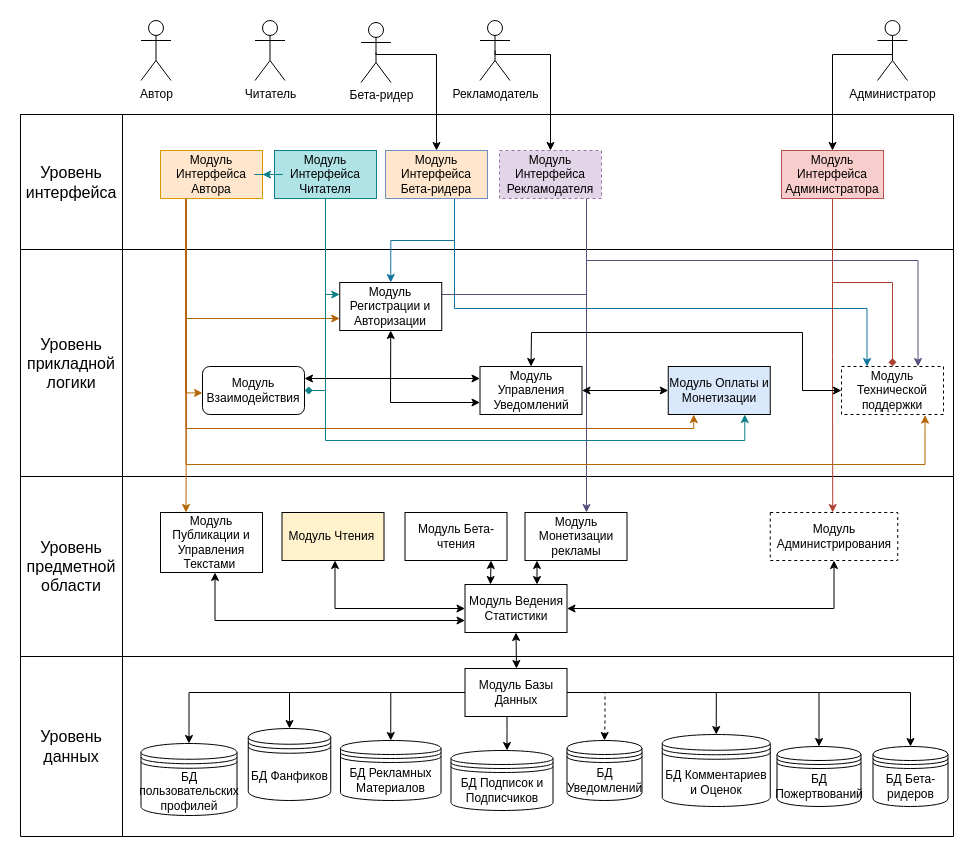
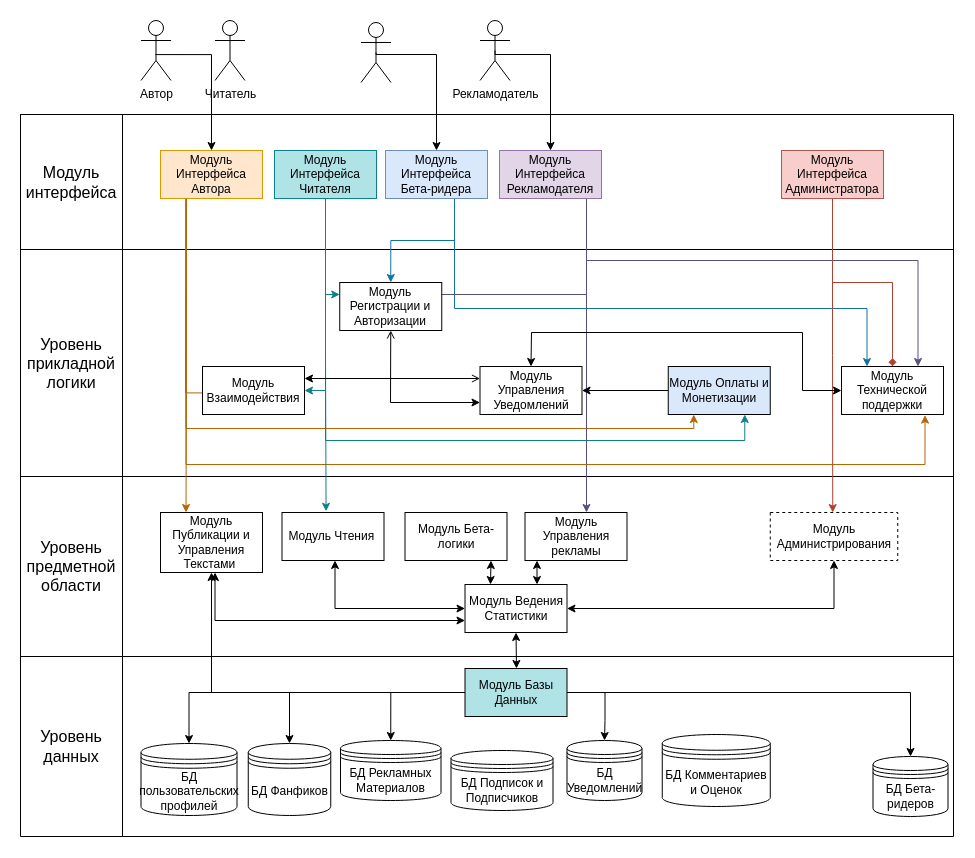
- <mxCell id="17" value="Читатель" style="shape=umlActor;verticalLabelPosition=bottom;verticalAlign=top;html=1;outlineConnect=0;" vertex="1" parent="1"><mxGeometry x="254.5" width="30" height="60" as="geometry" y="20" /></mxCell>
+ <mxCell id="17" value="Читатель" style="shape=umlActor;verticalLabelPosition=bottom;verticalAlign=top;html=1;outlineConnect=0;" vertex="1" parent="1"><mxGeometry x="214.5" y="20" width="30" height="60" as="geometry" /></mxCell>
- <mxCell id="23" value="Администратор" style="shape=umlActor;verticalLabelPosition=bottom;verticalAlign=top;html=1;outlineConnect=0;" vertex="1" parent="1"><mxGeometry x="877" width="30" height="60" as="geometry" y="20" /></mxCell>
- <mxCell id="22" style="edgeStyle=orthogonalEdgeStyle;rounded=0;orthogonalLoop=1;jettySize=auto;html=1;entryX=0.5;entryY=0;entryDx=0;entryDy=0;exitX=0.5;exitY=0.5;exitDx=0;exitDy=0;exitPerimeter=0;" edge="1" parent="1" source="23" target="43"><mxGeometry relative="1" as="geometry"><Array as="points"><mxPoint x="892" y="54" /><mxPoint x="832" y="54" /></Array></mxGeometry></mxCell>
+ <mxCell id="15" value="" style="edgeStyle=orthogonalEdgeStyle;rounded=0;orthogonalLoop=1;jettySize=auto;html=1;entryX=0.5;entryY=0;entryDx=0;entryDy=0;exitX=0.478;exitY=0.568;exitDx=0;exitDy=0;exitPerimeter=0;" edge="1" parent="1" source="16" target="29"><mxGeometry relative="1" as="geometry"><Array as="points"><mxPoint x="211" y="54" /></Array></mxGeometry></mxCell>
- <mxCell id="24" value="Бета-ридер" style="text;html=1;align=center;verticalAlign=middle;resizable=0;points=[];autosize=1;strokeColor=none;fillColor=none;" vertex="1" parent="1"><mxGeometry x="332.5" y="83" width="96" height="24" as="geometry" /></mxCell>
- <mxCell id="79" style="edgeStyle=orthogonalEdgeStyle;rounded=0;orthogonalLoop=1;jettySize=auto;html=1;fillColor=#b0e3e6;strokeColor=#0e8088;" edge="1" parent="1" source="33" target="29"><mxGeometry relative="1" as="geometry" /></mxCell>
+ <mxCell id="79" style="edgeStyle=orthogonalEdgeStyle;rounded=0;orthogonalLoop=1;jettySize=auto;html=1;entryX=0.432;entryY=-0.025;entryDx=0;entryDy=0;entryPerimeter=0;fillColor=#b0e3e6;strokeColor=#0e8088;" edge="1" parent="1" source="33" target="45"><mxGeometry relative="1" as="geometry" /></mxCell>
- <mxCell id="36" value="Модуль Интерфейса Бета-ридера" style="rounded=0;whiteSpace=wrap;html=1;fillColor=#ffe6cc;strokeColor=#6c8ebf;" vertex="1" parent="1"><mxGeometry x="385" y="150" width="102" height="48" as="geometry" /></mxCell>
+ <mxCell id="36" value="Модуль Интерфейса Бета-ридера" style="rounded=0;whiteSpace=wrap;html=1;fillColor=#dae8fc;strokeColor=#6c8ebf;" vertex="1" parent="1"><mxGeometry x="385" y="150" width="102" height="48" as="geometry" /></mxCell>
- <mxCell id="40" value="Модуль Интерфейса Рекламодателя" style="rounded=0;whiteSpace=wrap;html=1;fillColor=#e1d5e7;strokeColor=#9673a6;dashed=1;" vertex="1" parent="1"><mxGeometry x="499" y="150" width="102" height="48" as="geometry" /></mxCell>
+ <mxCell id="40" value="Модуль Интерфейса Рекламодателя" style="rounded=0;whiteSpace=wrap;html=1;fillColor=#e1d5e7;strokeColor=#9673a6;" vertex="1" parent="1"><mxGeometry x="499" y="150" width="102" height="48" as="geometry" /></mxCell>
- <mxCell id="4" value="Уровень интерфейса" style="shape=partialRectangle;html=1;whiteSpace=wrap;connectable=0;strokeColor=inherit;overflow=hidden;fillColor=none;top=0;left=0;bottom=0;right=0;pointerEvents=1;fontSize=16;" vertex="1" parent="3"><mxGeometry width="102" height="135" as="geometry"><mxRectangle width="102" height="135" as="alternateBounds" /></mxGeometry></mxCell>
+ <mxCell id="4" value="Модуль интерфейса" style="shape=partialRectangle;html=1;whiteSpace=wrap;connectable=0;strokeColor=inherit;overflow=hidden;fillColor=none;top=0;left=0;bottom=0;right=0;pointerEvents=1;fontSize=16;" vertex="1" parent="3"><mxGeometry width="102" height="135" as="geometry"><mxRectangle width="102" height="135" as="alternateBounds" /></mxGeometry></mxCell>
- <mxCell id="27" style="edgeStyle=orthogonalEdgeStyle;rounded=0;orthogonalLoop=1;jettySize=auto;html=1;entryX=0;entryY=0.75;entryDx=0;entryDy=0;exitX=0.25;exitY=1;exitDx=0;exitDy=0;fillColor=#fad7ac;strokeColor=#b46504;" edge="1" parent="1" source="29" target="44"><mxGeometry relative="1" as="geometry"><Array as="points"><mxPoint x="186" y="318" /></Array></mxGeometry></mxCell>
- <mxCell id="83" value="" style="endArrow=classic;startArrow=classic;html=1;rounded=0;exitX=0;exitY=0.75;exitDx=0;exitDy=0;entryX=0.5;entryY=1;entryDx=0;entryDy=0;" edge="1" parent="1" source="63" target="44"><mxGeometry width="50" height="50" relative="1" as="geometry"><mxPoint x="334" y="394" as="sourcePoint" /><mxPoint x="384" y="344" as="targetPoint" /><Array as="points"><mxPoint x="390" y="402" /></Array></mxGeometry></mxCell>
+ <mxCell id="83" value="" style="endArrow=open;startArrow=classic;html=1;rounded=0;exitX=0;exitY=0.75;exitDx=0;exitDy=0;entryX=0.5;entryY=1;entryDx=0;entryDy=0;" edge="1" parent="1" source="63" target="44"><mxGeometry width="50" height="50" relative="1" as="geometry"><mxPoint x="334" y="394" as="sourcePoint" /><mxPoint x="384" y="344" as="targetPoint" /><Array as="points"><mxPoint x="390" y="402" /></Array></mxGeometry></mxCell>
- <mxCell id="80" value="" style="endArrow=classic;startArrow=classic;html=1;rounded=0;entryX=0;entryY=0.25;entryDx=0;entryDy=0;exitX=1;exitY=0.25;exitDx=0;exitDy=0;" edge="1" parent="1" source="46" target="63"><mxGeometry width="50" height="50" relative="1" as="geometry"><mxPoint x="310" y="378" as="sourcePoint" /><mxPoint x="348" y="332" as="targetPoint" /></mxGeometry></mxCell>
+ <mxCell id="80" value="" style="endArrow=open;startArrow=classic;html=1;rounded=0;entryX=0;entryY=0.25;entryDx=0;entryDy=0;exitX=1;exitY=0.25;exitDx=0;exitDy=0;" edge="1" parent="1" source="46" target="63"><mxGeometry width="50" height="50" relative="1" as="geometry"><mxPoint x="310" y="378" as="sourcePoint" /><mxPoint x="348" y="332" as="targetPoint" /></mxGeometry></mxCell>
- <mxCell id="46" value="Модуль Взаимодействия" style="whiteSpace=wrap;html=1;rounded=1;" vertex="1" parent="1"><mxGeometry x="202" y="366" width="102" height="48" as="geometry" /></mxCell>
+ <mxCell id="46" value="Модуль Взаимодействия" style="rounded=0;whiteSpace=wrap;html=1;" vertex="1" parent="1"><mxGeometry x="202" y="366" width="102" height="48" as="geometry" /></mxCell>
- <mxCell id="30" style="edgeStyle=orthogonalEdgeStyle;rounded=0;orthogonalLoop=1;jettySize=auto;html=1;entryX=1;entryY=0.5;entryDx=0;entryDy=0;fillColor=#b0e3e6;strokeColor=#0e8088;endArrow=diamond;" edge="1" parent="1" source="33" target="46"><mxGeometry relative="1" as="geometry" /></mxCell>
+ <mxCell id="30" style="edgeStyle=orthogonalEdgeStyle;rounded=0;orthogonalLoop=1;jettySize=auto;html=1;entryX=1;entryY=0.5;entryDx=0;entryDy=0;fillColor=#b0e3e6;strokeColor=#0e8088;" edge="1" parent="1" source="33" target="46"><mxGeometry relative="1" as="geometry" /></mxCell>
- <mxCell id="81" value="" style="endArrow=classic;startArrow=classic;html=1;rounded=0;entryX=0;entryY=0.5;entryDx=0;entryDy=0;exitX=1;exitY=0.5;exitDx=0;exitDy=0;" edge="1" parent="1" source="63" target="60"><mxGeometry width="50" height="50" relative="1" as="geometry"><mxPoint x="574" y="394" as="sourcePoint" /><mxPoint x="624" y="344" as="targetPoint" /></mxGeometry></mxCell>
+ <mxCell id="81" value="" style="endArrow=none;startArrow=classic;html=1;rounded=0;entryX=0;entryY=0.5;entryDx=0;entryDy=0;exitX=1;exitY=0.5;exitDx=0;exitDy=0;" edge="1" parent="1" source="63" target="60"><mxGeometry width="50" height="50" relative="1" as="geometry"><mxPoint x="574" y="394" as="sourcePoint" /><mxPoint x="624" y="344" as="targetPoint" /></mxGeometry></mxCell>
- <mxCell id="62" value="Модуль Технической поддержки" style="rounded=0;whiteSpace=wrap;html=1;dashed=1;" vertex="1" parent="1"><mxGeometry x="841" y="366" width="102" height="48" as="geometry" /></mxCell>
+ <mxCell id="62" value="Модуль Технической поддержки" style="rounded=0;whiteSpace=wrap;html=1;" vertex="1" parent="1"><mxGeometry x="841" y="366" width="102" height="48" as="geometry" /></mxCell>
- <mxCell id="26" style="edgeStyle=orthogonalEdgeStyle;rounded=0;orthogonalLoop=1;jettySize=auto;html=1;entryX=0;entryY=0.55;entryDx=0;entryDy=0;exitX=0.25;exitY=1;exitDx=0;exitDy=0;entryPerimeter=0;fillColor=#fad7ac;strokeColor=#b46504;" edge="1" parent="1" source="29" target="46"><mxGeometry relative="1" as="geometry"><mxPoint x="190" y="200" as="sourcePoint" /><Array as="points"><mxPoint x="185" y="200" /><mxPoint x="185" y="200" /><mxPoint x="185" y="392" /><mxPoint x="202" y="392" /></Array></mxGeometry></mxCell>
+ <mxCell id="26" style="edgeStyle=orthogonalEdgeStyle;rounded=0;orthogonalLoop=1;jettySize=auto;html=1;entryX=0;entryY=0.55;entryDx=0;entryDy=0;exitX=0.25;exitY=1;exitDx=0;exitDy=0;entryPerimeter=0;fillColor=#fad7ac;strokeColor=#b46504;endArrow=none;" edge="1" parent="1" source="29" target="46"><mxGeometry relative="1" as="geometry"><mxPoint x="190" y="200" as="sourcePoint" /><Array as="points"><mxPoint x="185" y="200" /><mxPoint x="185" y="200" /><mxPoint x="185" y="392" /><mxPoint x="202" y="392" /></Array></mxGeometry></mxCell>
- <mxCell id="45" value="Модуль Чтения&amp;nbsp;" style="rounded=0;whiteSpace=wrap;html=1;fillColor=#fff2cc;" vertex="1" parent="1"><mxGeometry x="281.5" y="512" width="102" height="48" as="geometry" /></mxCell>
+ <mxCell id="45" value="Модуль Чтения&amp;nbsp;" style="rounded=0;whiteSpace=wrap;html=1;" vertex="1" parent="1"><mxGeometry x="281.5" y="512" width="102" height="48" as="geometry" /></mxCell>
- <mxCell id="47" value="Модуль Бета-чтения" style="rounded=0;whiteSpace=wrap;html=1;" vertex="1" parent="1"><mxGeometry x="404.5" y="512" width="102" height="48" as="geometry" /></mxCell>
+ <mxCell id="47" value="Модуль Бета-логики" style="rounded=0;whiteSpace=wrap;html=1;" vertex="1" parent="1"><mxGeometry x="404.5" y="512" width="102" height="48" as="geometry" /></mxCell>
- <mxCell id="49" value="Модуль Монетизации рекламы" style="rounded=0;whiteSpace=wrap;html=1;" vertex="1" parent="1"><mxGeometry x="524.5" y="512" width="102" height="48" as="geometry" /></mxCell>
+ <mxCell id="49" value="Модуль Управления рекламы" style="rounded=0;whiteSpace=wrap;html=1;" vertex="1" parent="1"><mxGeometry x="524.5" y="512" width="102" height="48" as="geometry" /></mxCell>
- <mxCell id="59" value="Модуль Базы Данных" style="rounded=0;whiteSpace=wrap;html=1;" vertex="1" parent="1"><mxGeometry x="464.5" y="668" width="102" height="48" as="geometry" /></mxCell>
+ <mxCell id="59" value="Модуль Базы Данных" style="rounded=0;whiteSpace=wrap;html=1;fillColor=#b0e3e6;" vertex="1" parent="1"><mxGeometry x="464.5" y="668" width="102" height="48" as="geometry" /></mxCell>
- <mxCell id="58" style="edgeStyle=orthogonalEdgeStyle;rounded=0;orthogonalLoop=1;jettySize=auto;html=1;entryX=0.5;entryY=0;entryDx=0;entryDy=0;" edge="1" parent="1" source="59" target="73"><mxGeometry relative="1" as="geometry" /></mxCell>
+ <mxCell id="58" style="edgeStyle=orthogonalEdgeStyle;rounded=0;orthogonalLoop=1;jettySize=auto;html=1;" edge="1" parent="1" source="59" target="61"><mxGeometry relative="1" as="geometry" /></mxCell>
- <mxCell id="55" style="edgeStyle=orthogonalEdgeStyle;rounded=0;orthogonalLoop=1;jettySize=auto;html=1;entryX=0.5;entryY=0;entryDx=0;entryDy=0;dashed=1;" edge="1" parent="1" source="59" target="76"><mxGeometry relative="1" as="geometry"><Array as="points"><mxPoint x="604.5" y="692" /><mxPoint x="604.5" y="720" /></Array></mxGeometry></mxCell>
+ <mxCell id="55" style="edgeStyle=orthogonalEdgeStyle;rounded=0;orthogonalLoop=1;jettySize=auto;html=1;entryX=0.5;entryY=0;entryDx=0;entryDy=0;" edge="1" parent="1" source="59" target="76"><mxGeometry relative="1" as="geometry"><Array as="points"><mxPoint x="604.5" y="692" /><mxPoint x="604.5" y="720" /></Array></mxGeometry></mxCell>
- <mxCell id="57" style="edgeStyle=orthogonalEdgeStyle;rounded=0;orthogonalLoop=1;jettySize=auto;html=1;entryX=0.5;entryY=0;entryDx=0;entryDy=0;" edge="1" parent="1" source="59" target="77"><mxGeometry relative="1" as="geometry" /></mxCell>
- <mxCell id="54" value="" style="edgeStyle=orthogonalEdgeStyle;rounded=0;orthogonalLoop=1;jettySize=auto;html=1;" edge="1" parent="1" source="59" target="72"><mxGeometry relative="1" as="geometry"><Array as="points"><mxPoint x="506.5" y="728" /><mxPoint x="506.5" y="728" /></Array></mxGeometry></mxCell>
- <mxCell id="71" value="БД Фанфиков" style="shape=datastore;whiteSpace=wrap;html=1;" vertex="1" parent="1"><mxGeometry x="247.75" y="728" width="82.5" height="72" as="geometry" /></mxCell>
+ <mxCell id="71" value="БД Фанфиков" style="shape=datastore;whiteSpace=wrap;html=1;" vertex="1" parent="1"><mxGeometry x="247.75" y="743" width="82.5" height="72" as="geometry" /></mxCell>
- <mxCell id="77" value="БД Пожертвований" style="shape=datastore;whiteSpace=wrap;html=1;" vertex="1" parent="1"><mxGeometry x="776.5" y="746" width="84" height="60" as="geometry" /></mxCell>
- <mxCell id="74" value="БД Бета-ридеров" style="shape=datastore;whiteSpace=wrap;html=1;" vertex="1" parent="1"><mxGeometry x="872.5" y="746" width="75" height="60" as="geometry" /></mxCell>
+ <mxCell id="74" value="БД Бета-ридеров" style="shape=datastore;whiteSpace=wrap;html=1;" vertex="1" parent="1"><mxGeometry x="872.5" y="756" width="75" height="60" as="geometry" /></mxCell>
